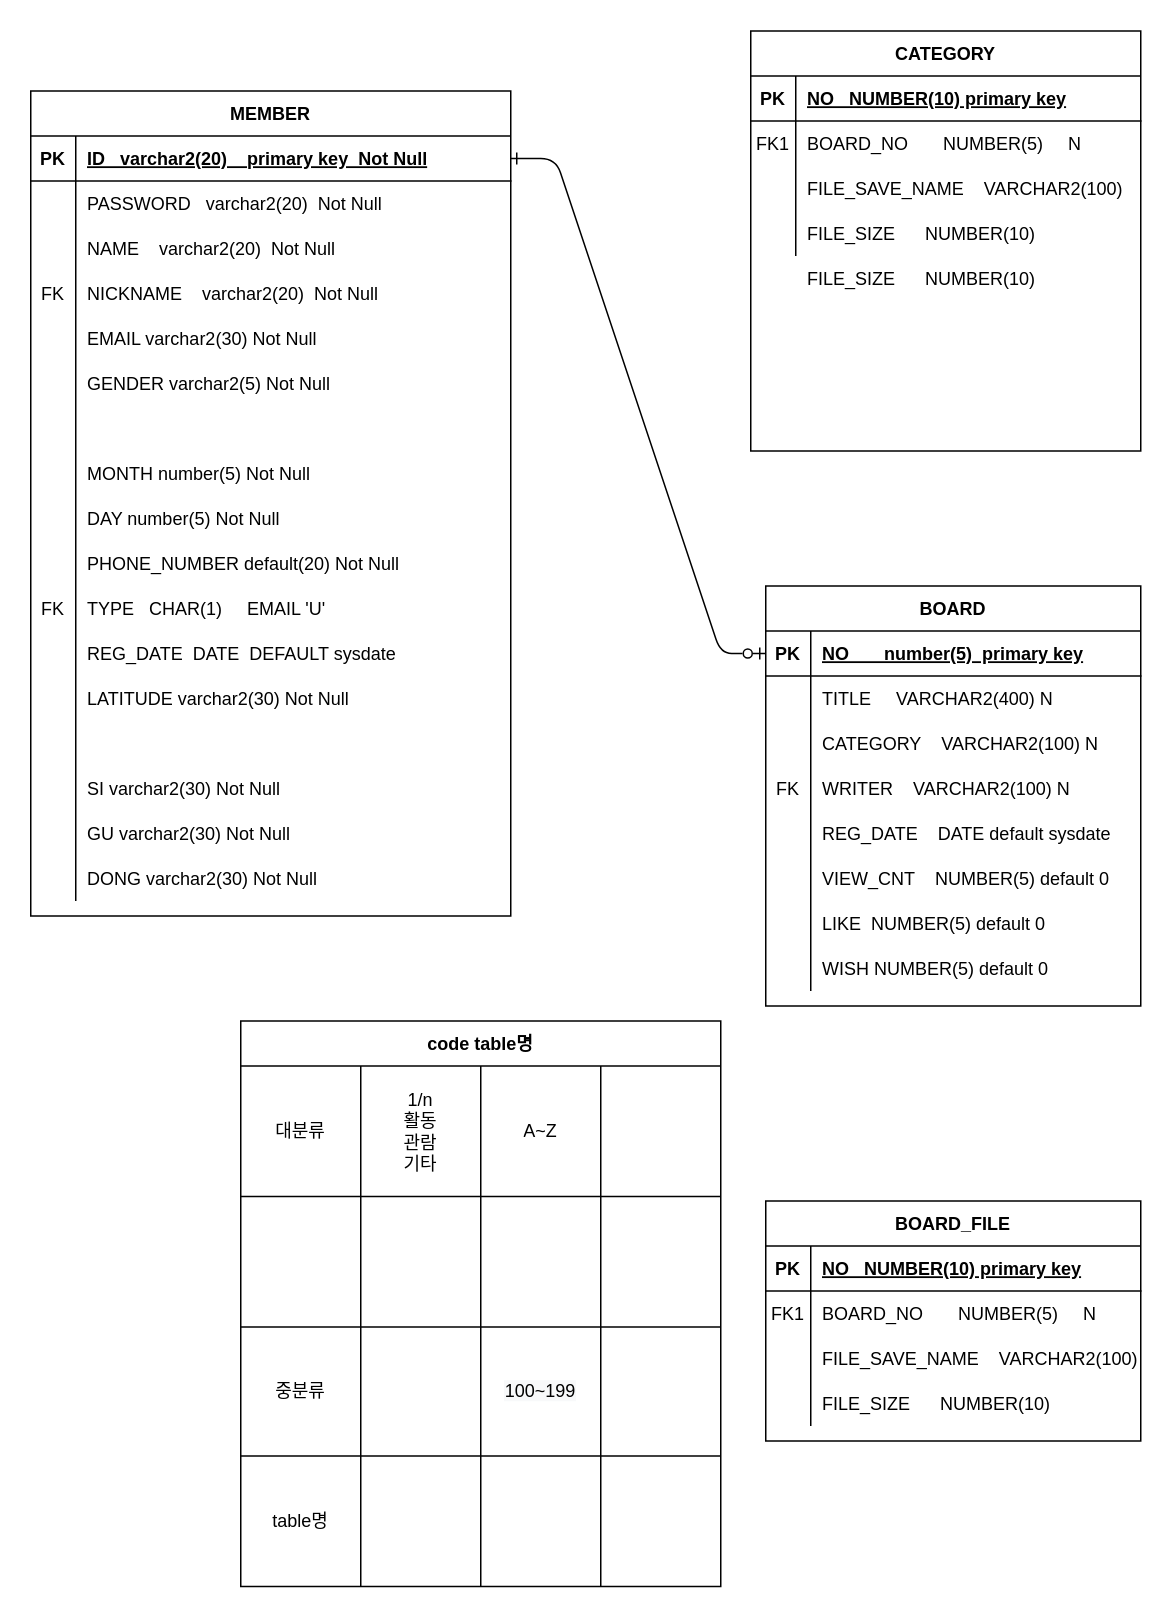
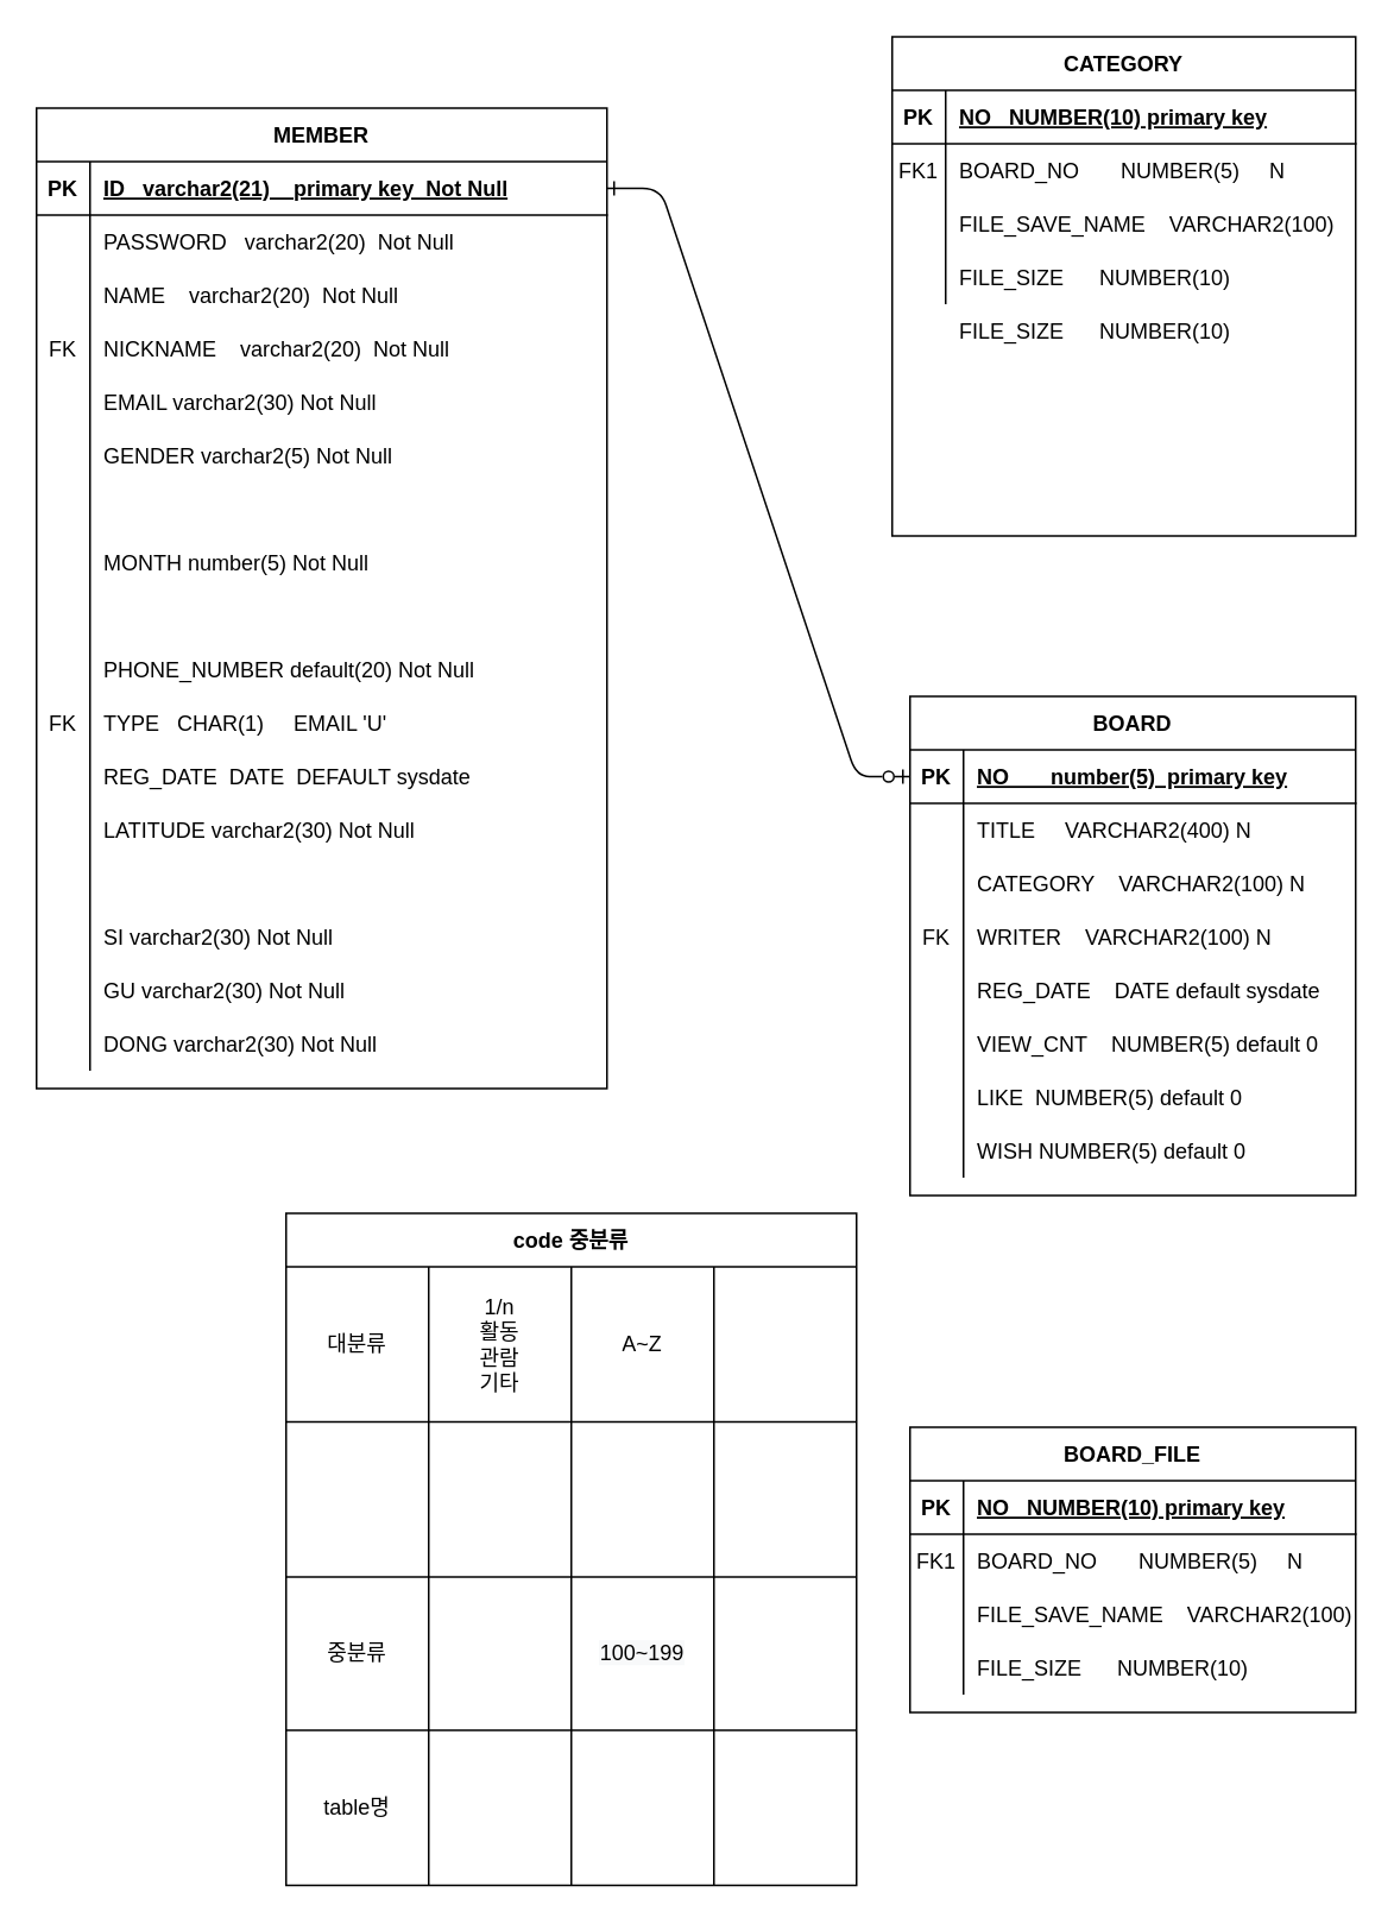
- <mxCell id="31" value="ID   varchar2(20)    primary key  Not Null" style="shape=partialRectangle;overflow=hidden;connectable=0;fillColor=none;top=0;left=0;bottom=0;right=0;align=left;spacingLeft=6;fontStyle=5;" parent="29" vertex="1"><mxGeometry x="30" width="290" height="30" as="geometry"><mxRectangle width="290" height="30" as="alternateBounds" /></mxGeometry></mxCell>
+ <mxCell id="31" value="ID   varchar2(21)    primary key  Not Null" style="shape=partialRectangle;overflow=hidden;connectable=0;fillColor=none;top=0;left=0;bottom=0;right=0;align=left;spacingLeft=6;fontStyle=5;" parent="29" vertex="1"><mxGeometry x="30" width="290" height="30" as="geometry"><mxRectangle width="290" height="30" as="alternateBounds" /></mxGeometry></mxCell>
- <mxCell id="54" value="DAY number(5) Not Null" style="shape=partialRectangle;overflow=hidden;connectable=0;fillColor=none;top=0;left=0;bottom=0;right=0;align=left;spacingLeft=6;" parent="52" vertex="1"><mxGeometry x="30" width="290" height="30" as="geometry"><mxRectangle width="290" height="30" as="alternateBounds" /></mxGeometry></mxCell>
- <mxCell id="105" value="code table명" style="shape=table;startSize=30;container=1;collapsible=0;childLayout=tableLayout;fontStyle=1;align=center;" vertex="1" parent="1"><mxGeometry x="160" y="680" width="320" height="377" as="geometry" /></mxCell>
+ <mxCell id="105" value="code 중분류" style="shape=table;startSize=30;container=1;collapsible=0;childLayout=tableLayout;fontStyle=1;align=center;" vertex="1" parent="1"><mxGeometry x="160" y="680" width="320" height="377" as="geometry" /></mxCell>
